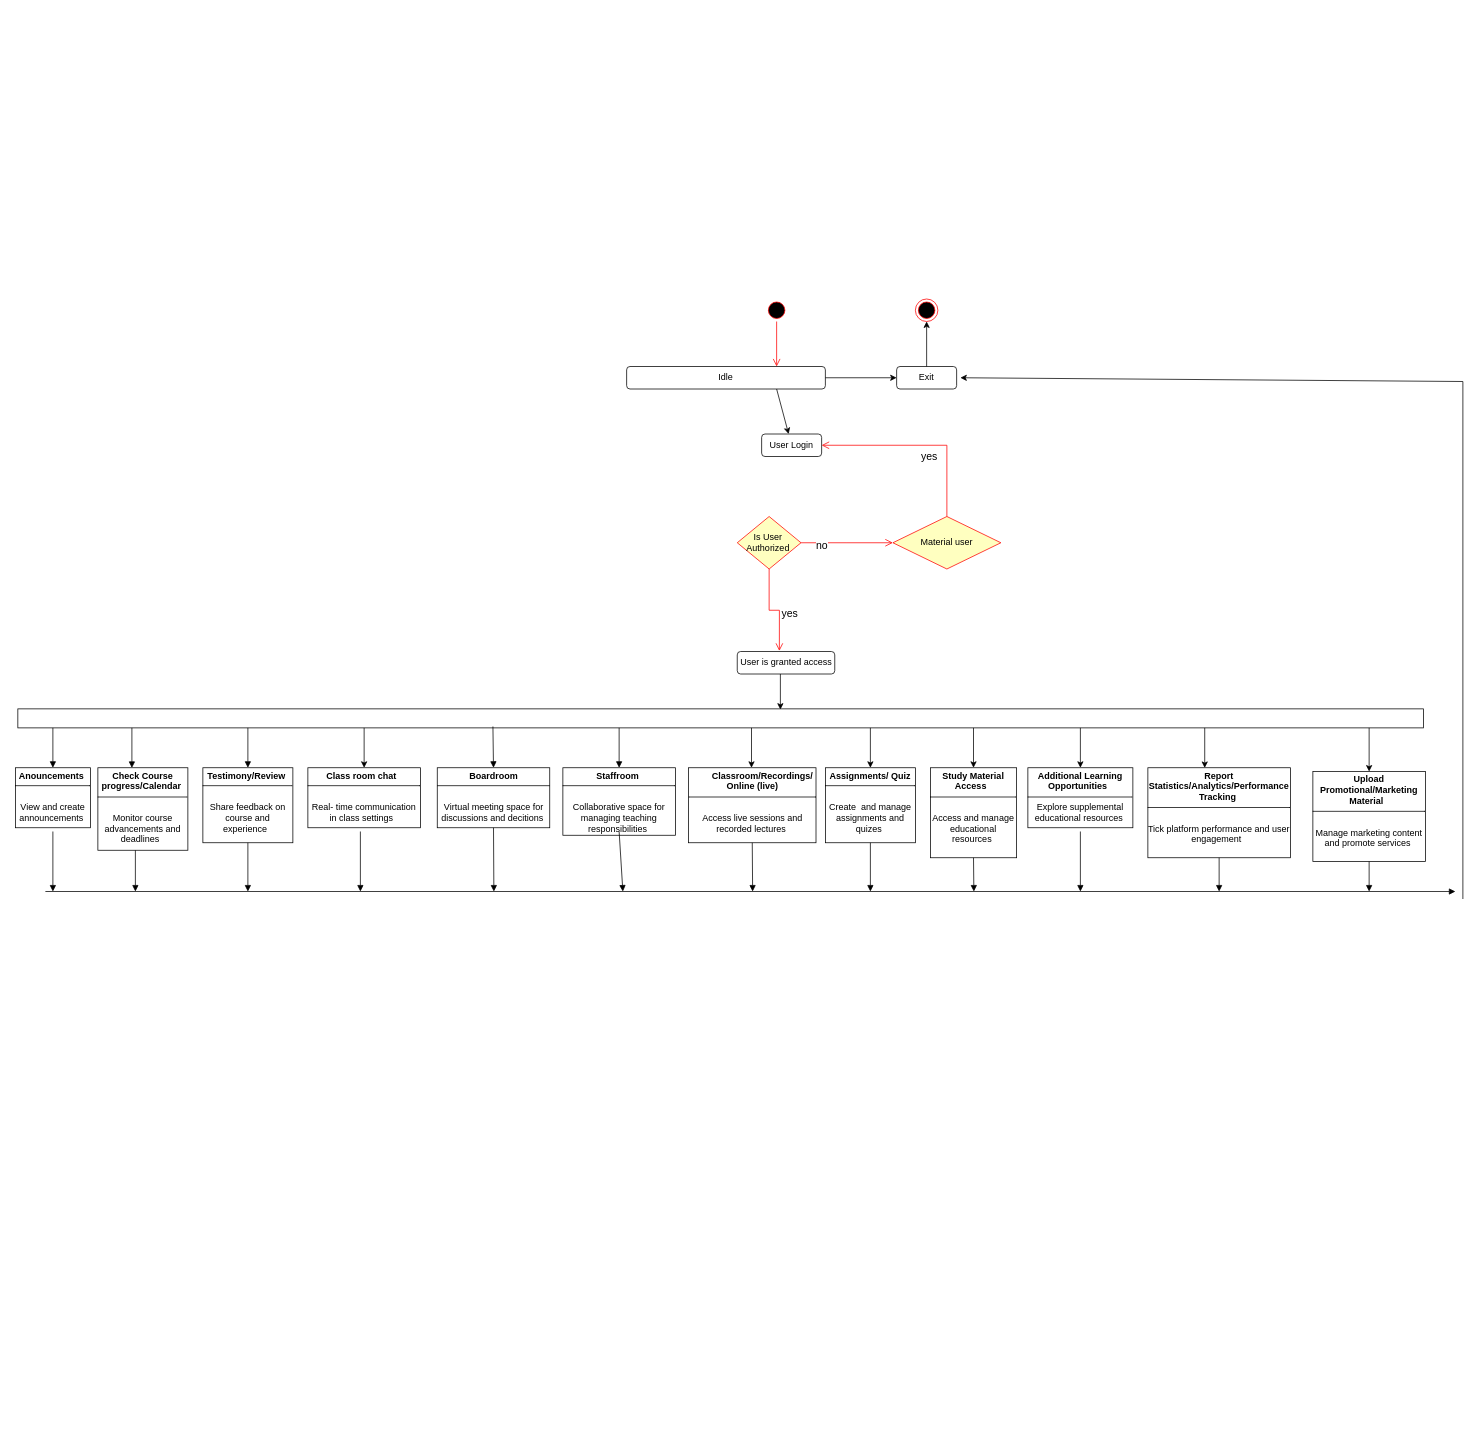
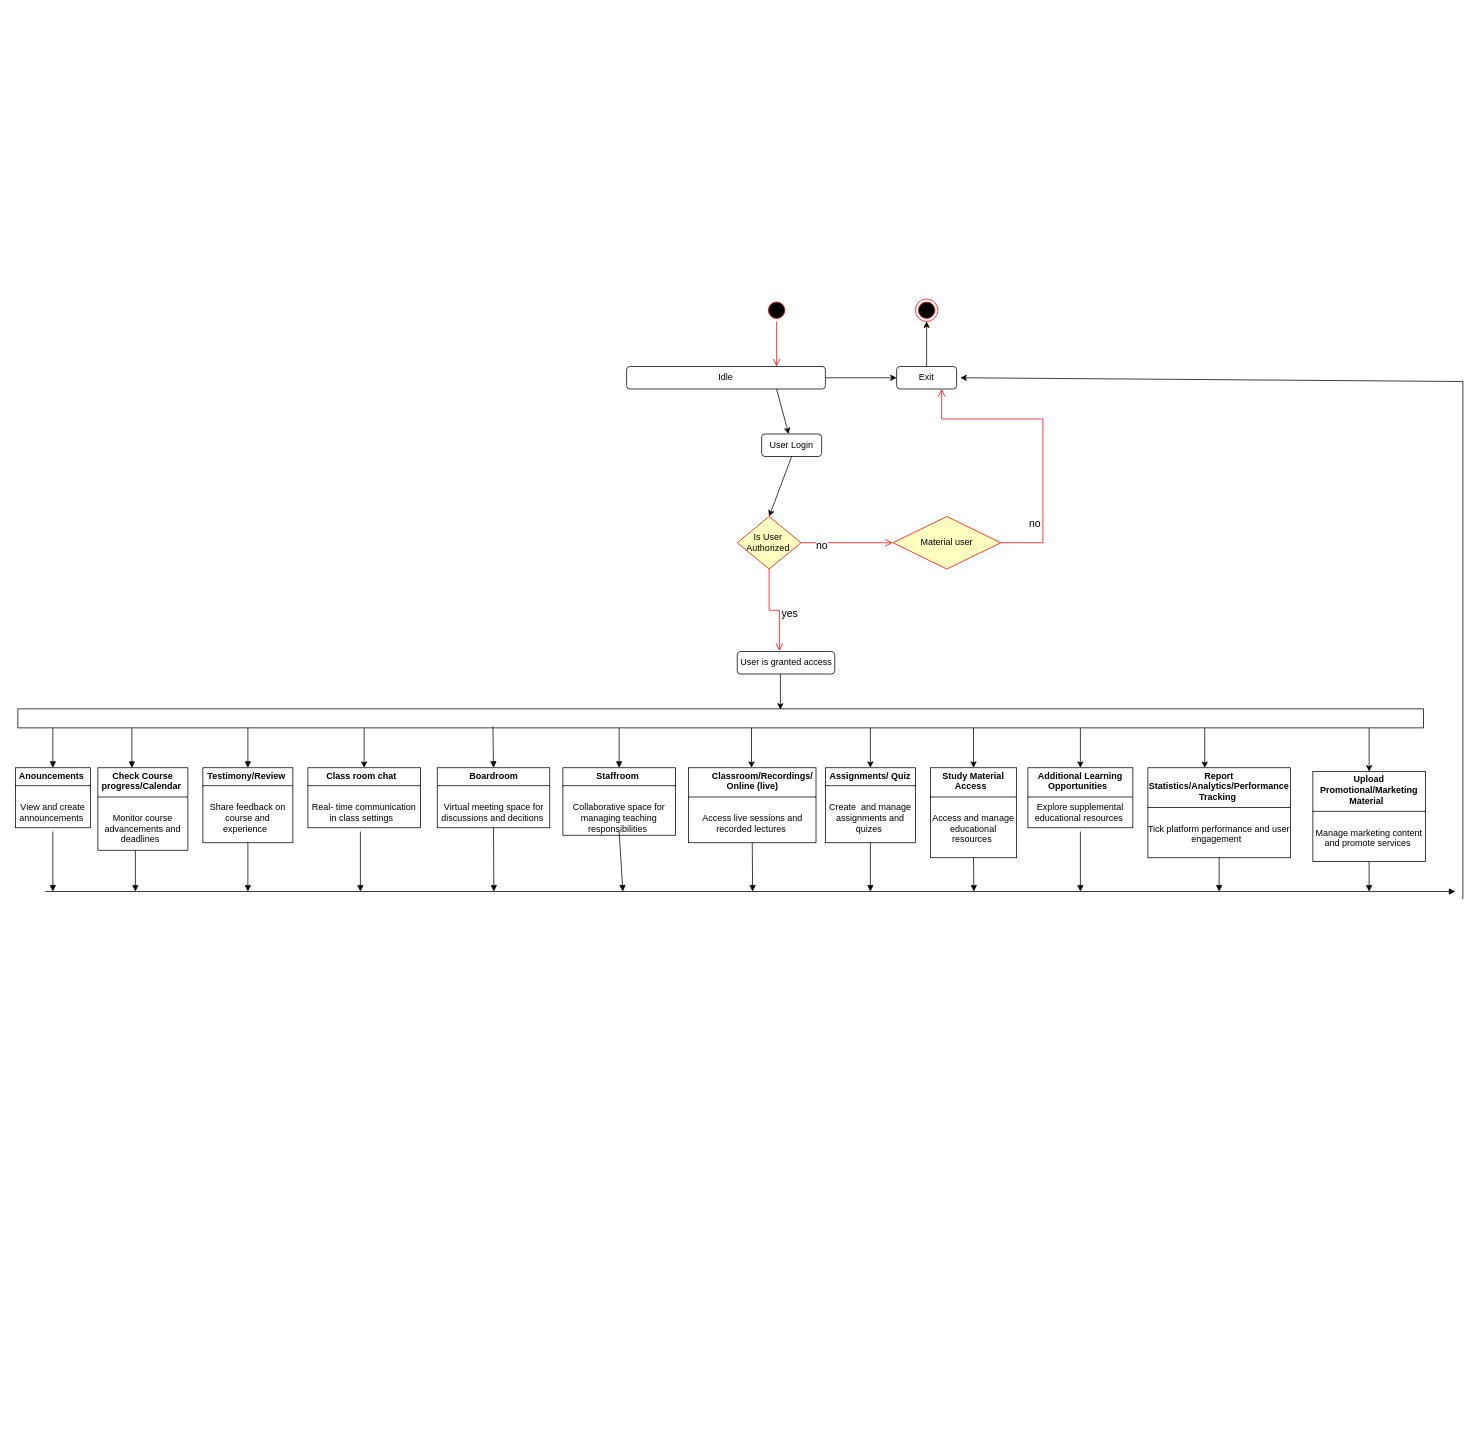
- <mxCell id="33" value="&lt;font style=&quot;font-size: 14px;&quot;&gt;yes&lt;/font&gt;" style="edgeStyle=orthogonalEdgeStyle;html=1;align=left;verticalAlign=top;endArrow=open;endSize=8;strokeColor=#ff0000;rounded=0;entryX=1;entryY=0.5;entryDx=0;entryDy=0;exitX=0.5;exitY=0;exitDx=0;exitDy=0;" edge="1" source="31" parent="1" target="11"><mxGeometry relative="1" as="geometry"><mxPoint x="1234" y="898" as="targetPoint" /><mxPoint x="1262" y="678" as="sourcePoint" /></mxGeometry></mxCell>
+ <mxCell id="12" value="" style="endArrow=classic;html=1;rounded=0;entryX=0.5;entryY=0;entryDx=0;entryDy=0;exitX=0.5;exitY=1;exitDx=0;exitDy=0;" edge="1" parent="1" source="11" target="5"><mxGeometry width="50" height="50" relative="1" as="geometry"><mxPoint x="1030" y="598" as="sourcePoint" /><mxPoint x="1040" y="718" as="targetPoint" /></mxGeometry></mxCell>
+ <mxCell id="32" value="&lt;font style=&quot;font-size: 14px;&quot;&gt;no&lt;/font&gt;" style="edgeStyle=orthogonalEdgeStyle;html=1;align=left;verticalAlign=bottom;endArrow=open;endSize=8;strokeColor=#ff0000;rounded=0;entryX=0.75;entryY=1;entryDx=0;entryDy=0;" edge="1" source="31" parent="1" target="8"><mxGeometry x="-0.818" y="15" relative="1" as="geometry"><mxPoint x="1374" y="818" as="targetPoint" /><Array as="points"><mxPoint x="1390" y="723" /><mxPoint x="1390" y="558" /><mxPoint x="1255" y="558" /></Array><mxPoint as="offset" /></mxGeometry></mxCell>
